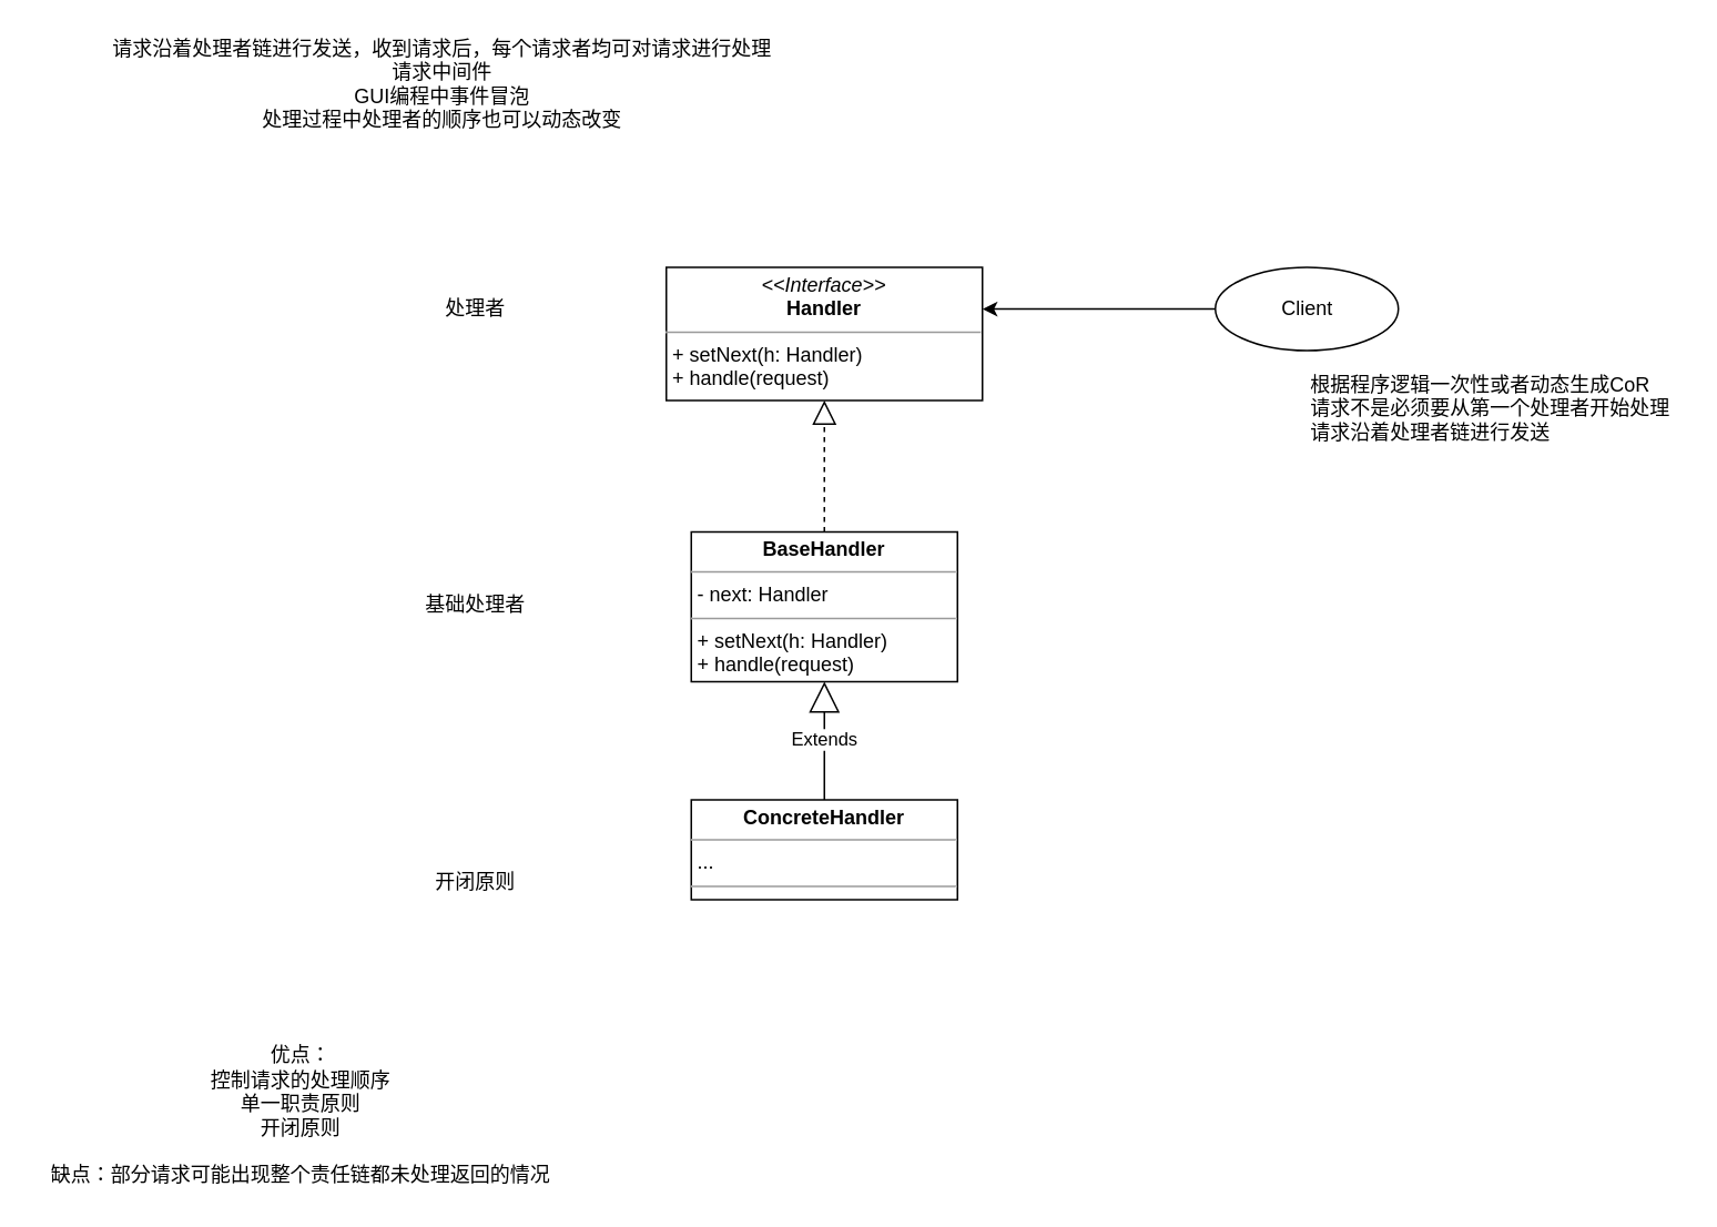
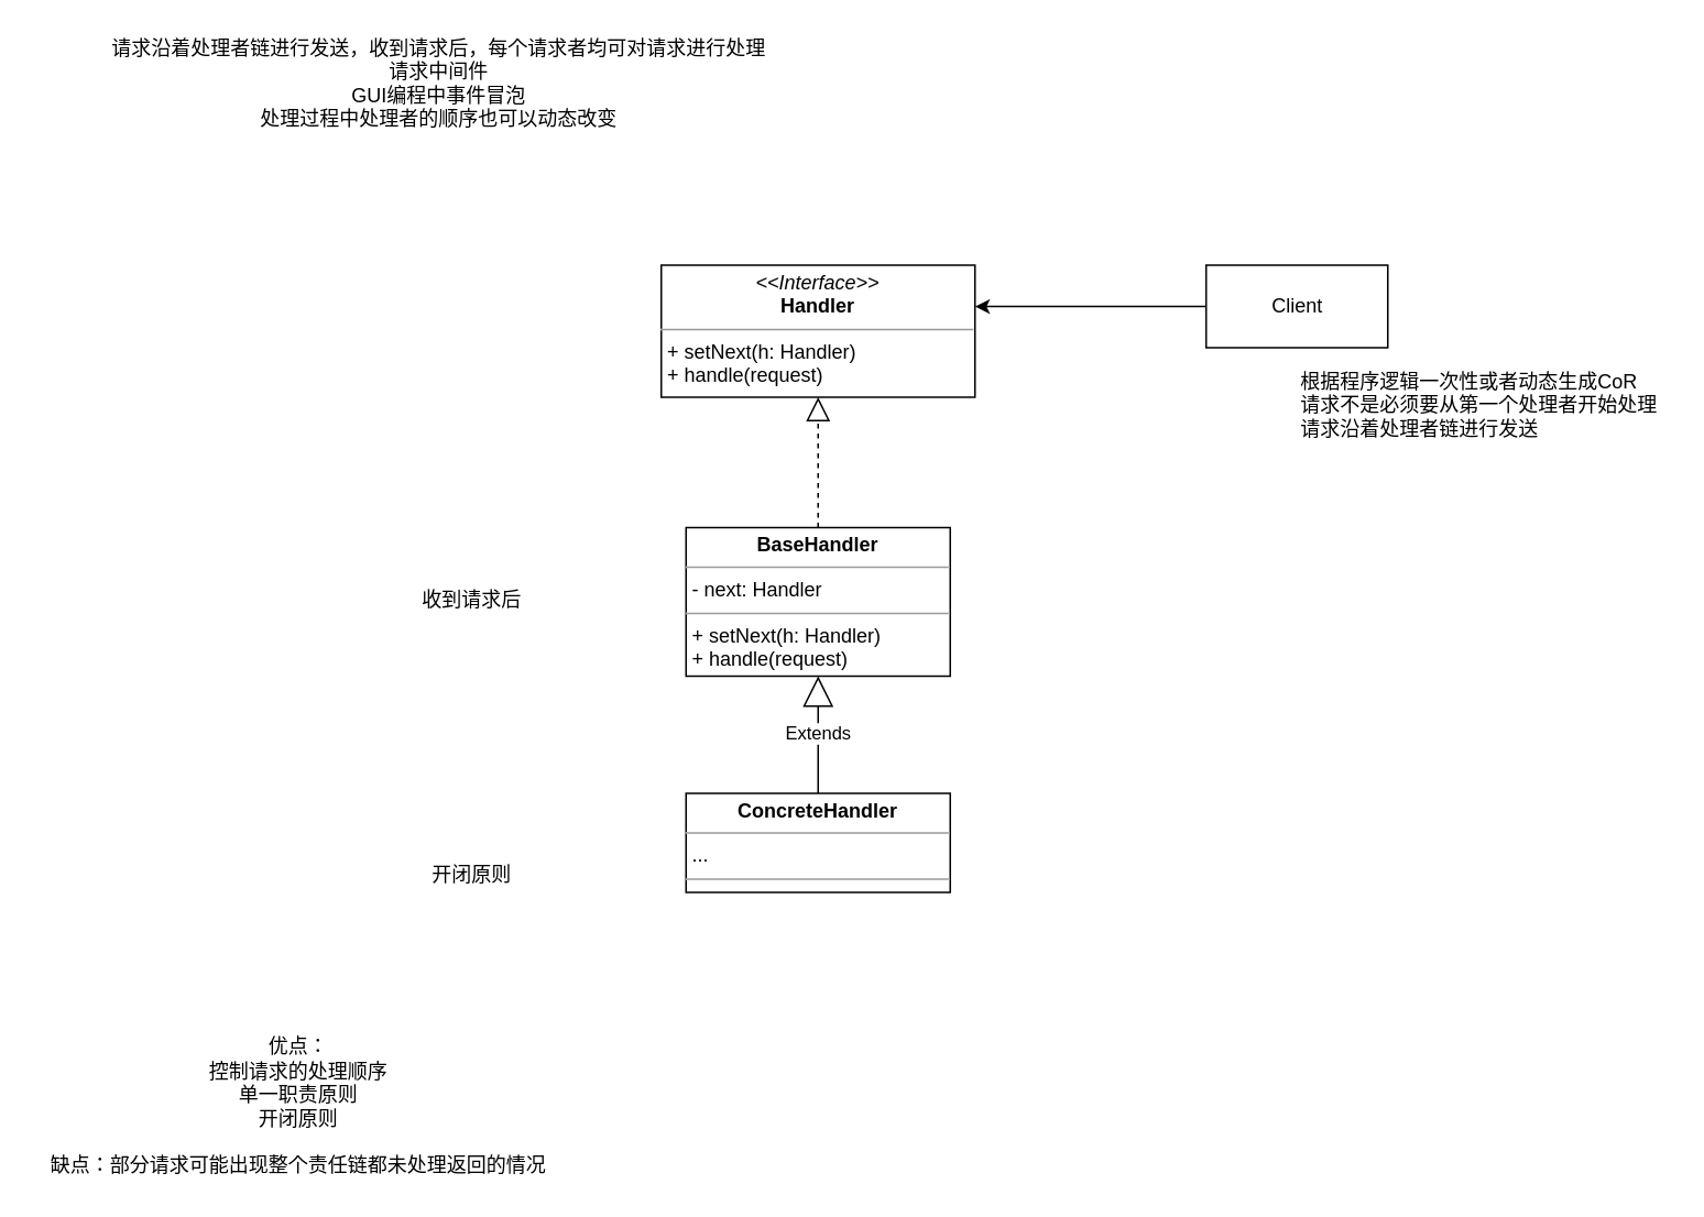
- <mxCell id="9" value="处理者" style="text;html=1;align=center;verticalAlign=middle;resizable=0;points=[];autosize=1;strokeColor=none;fillColor=none;" vertex="1" parent="1"><mxGeometry x="260" y="175" width="50" height="20" as="geometry" /></mxCell>
- <mxCell id="8" value="Client" style="ellipse;html=1;" vertex="1" parent="1"><mxGeometry x="730" y="160" width="110" height="50" as="geometry" /></mxCell>
+ <mxCell id="8" value="Client" style="html=1;" vertex="1" parent="1"><mxGeometry x="730" y="160" width="110" height="50" as="geometry" /></mxCell>
- <mxCell id="10" value="基础处理者" style="text;html=1;align=center;verticalAlign=middle;resizable=0;points=[];autosize=1;strokeColor=none;fillColor=none;" vertex="1" parent="1"><mxGeometry x="245" y="353" width="80" height="20" as="geometry" /></mxCell>
+ <mxCell id="10" value="收到请求后" style="text;html=1;align=center;verticalAlign=middle;resizable=0;points=[];autosize=1;strokeColor=none;fillColor=none;" vertex="1" parent="1"><mxGeometry x="245" y="353" width="80" height="20" as="geometry" /></mxCell>
